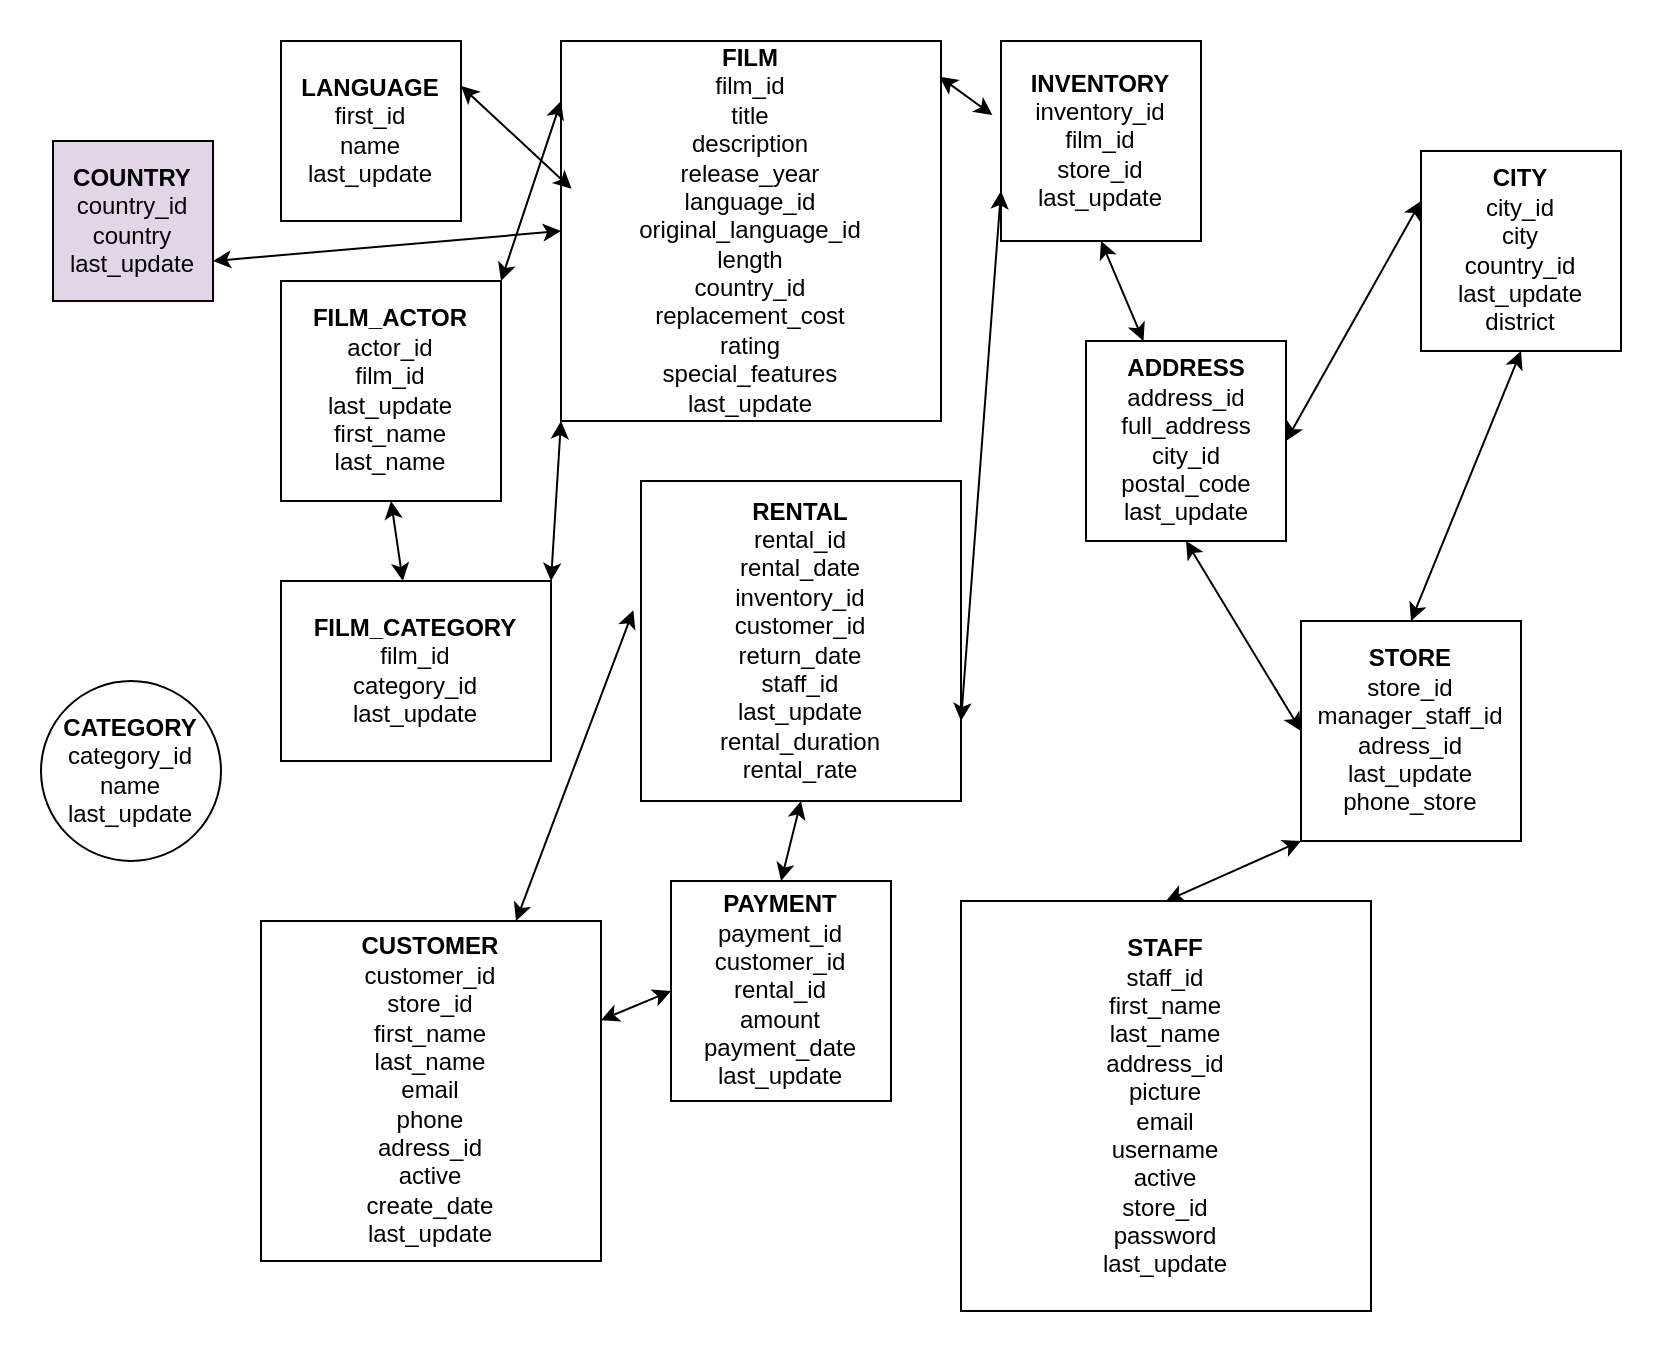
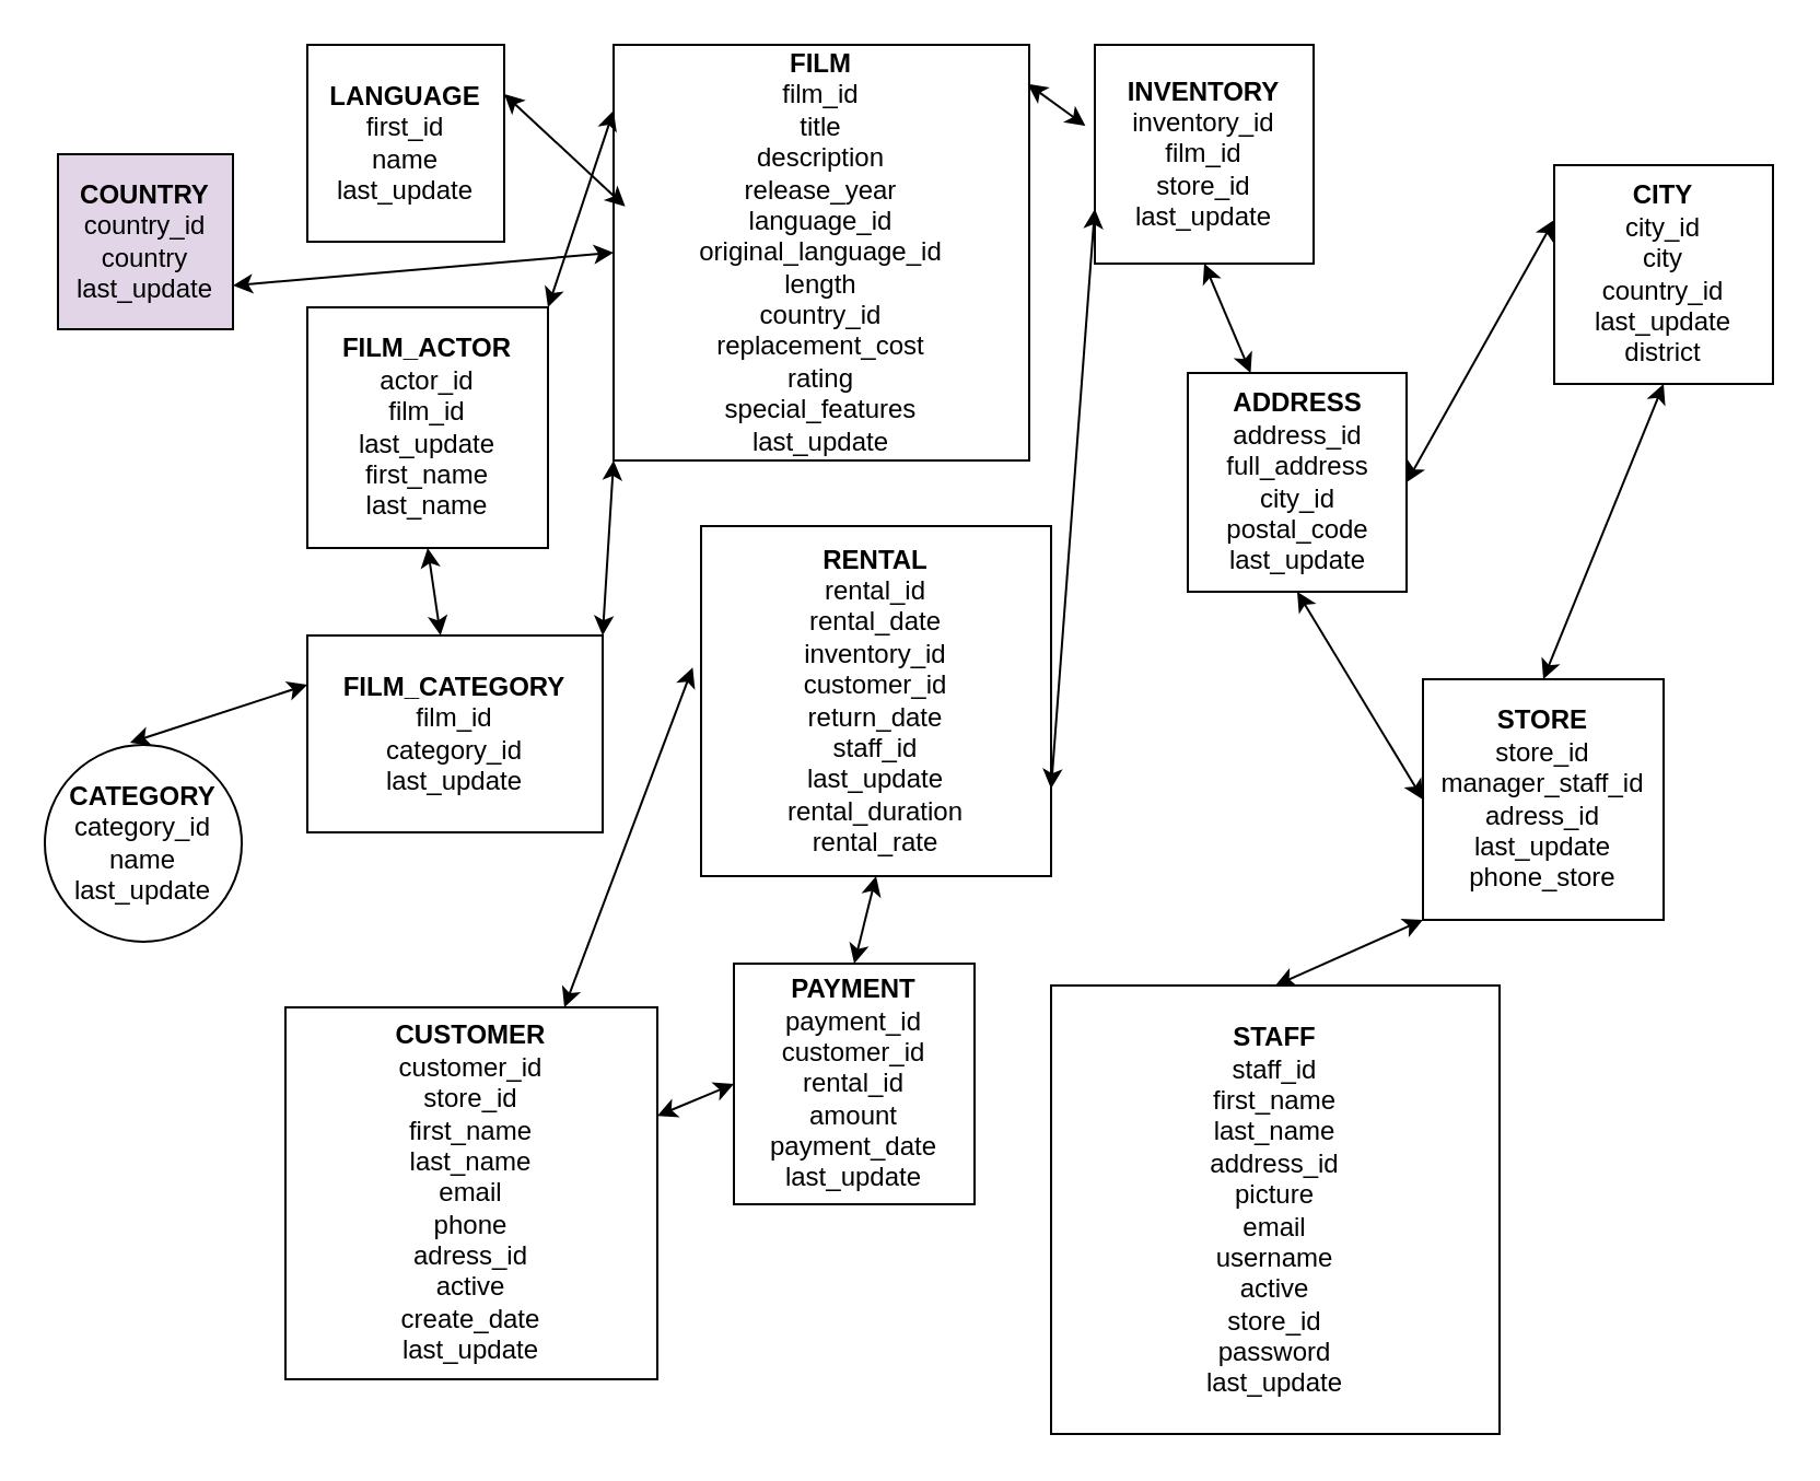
+ <mxCell id="29" value="" style="endArrow=classic;startArrow=classic;html=1;rounded=0;exitX=0;exitY=0.25;exitDx=0;exitDy=0;entryX=0.433;entryY=-0.011;entryDx=0;entryDy=0;entryPerimeter=0;" edge="1" parent="1" source="22" target="28"><mxGeometry width="50" height="50" relative="1" as="geometry"><mxPoint x="650" y="370" as="sourcePoint" /><mxPoint x="700" y="320" as="targetPoint" /></mxGeometry></mxCell>
